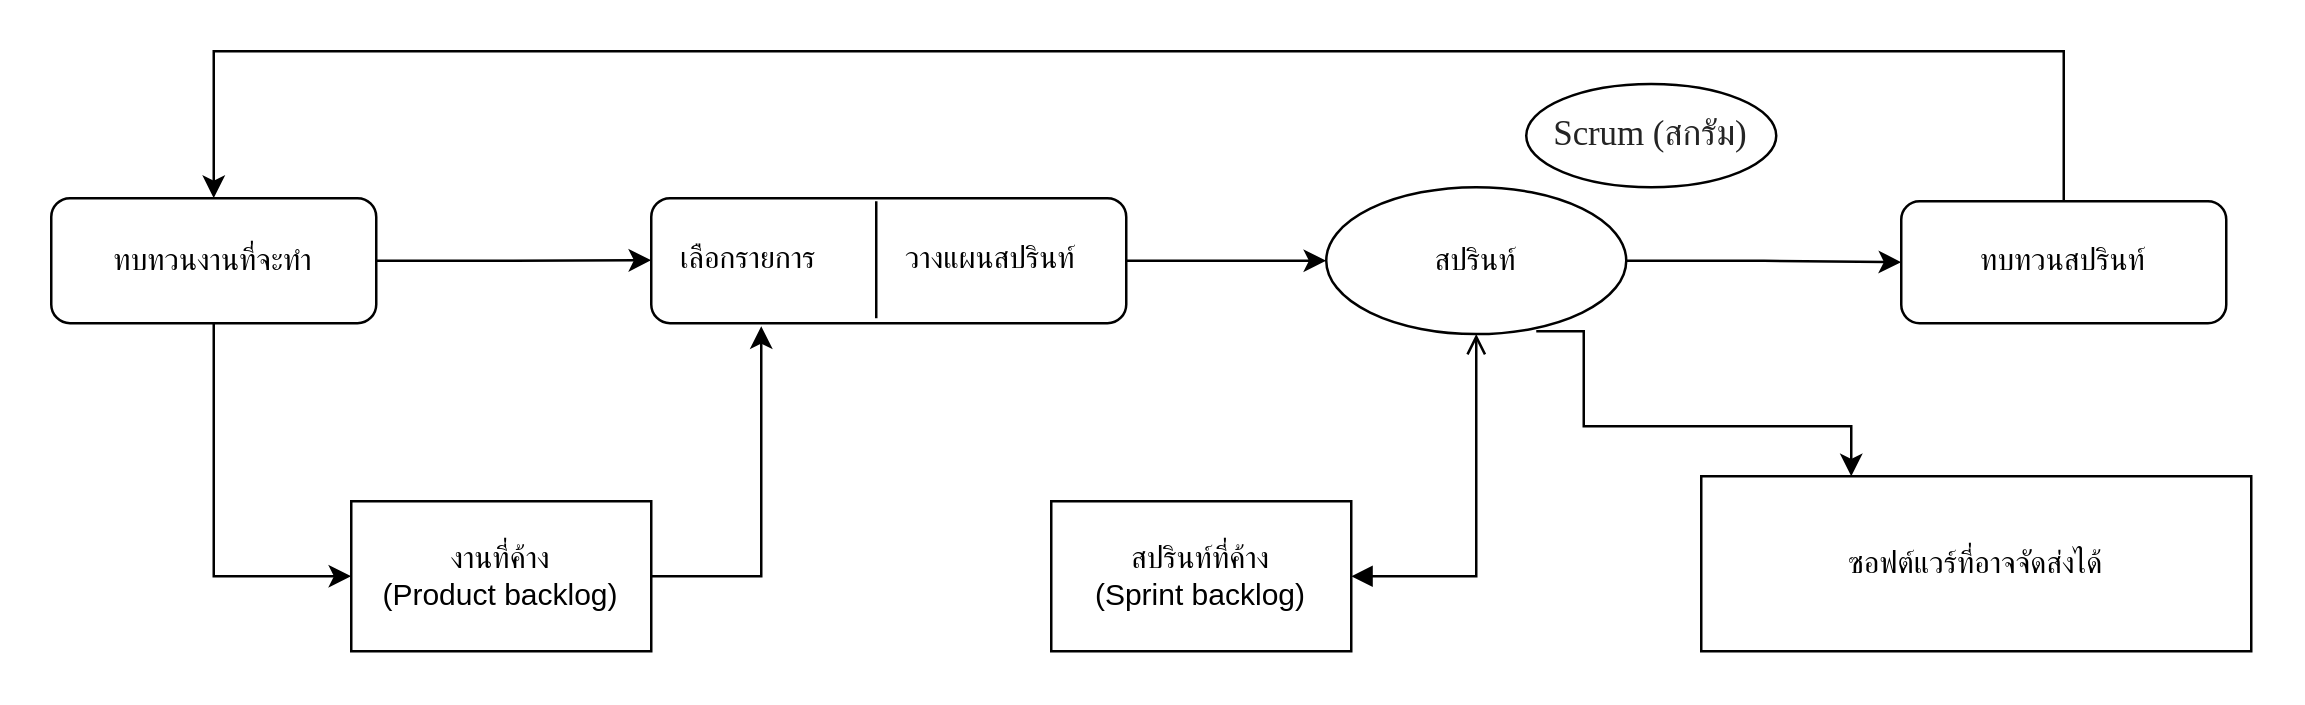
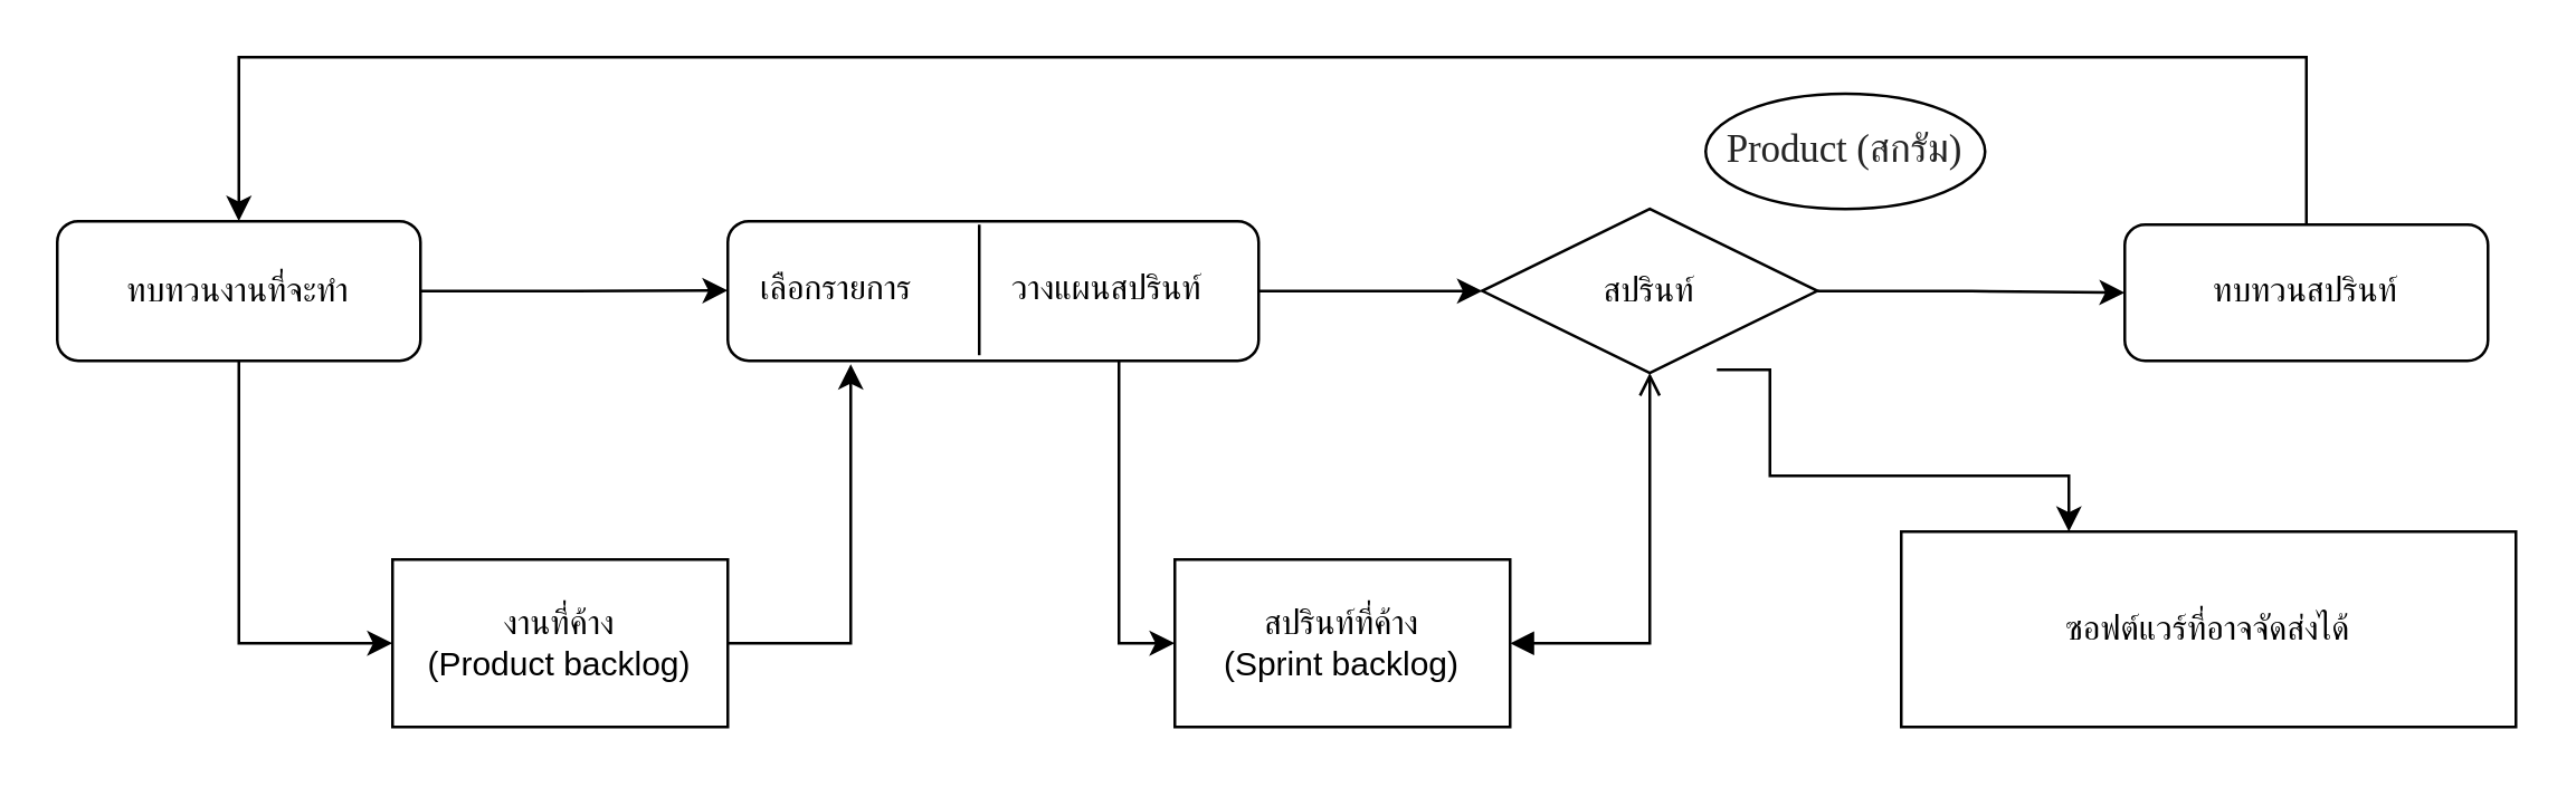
- <mxCell id="19" value="&lt;span style=&quot;color: rgb(36, 36, 36); font-family: source-serif-pro, Georgia, Cambria, &amp;quot;Times New Roman&amp;quot;, Times, serif; letter-spacing: -0.054px; text-align: start; background-color: rgb(255, 255, 255);&quot;&gt;&lt;font style=&quot;font-size: 14px;&quot;&gt;Scrum (สกรัม)&lt;/font&gt;&lt;/span&gt;" style="ellipse;whiteSpace=wrap;html=1;" vertex="1" parent="1"><mxGeometry x="610" y="33.13" width="100" height="41.25" as="geometry" /></mxCell>
+ <mxCell id="19" value="&lt;span style=&quot;color: rgb(36, 36, 36); font-family: source-serif-pro, Georgia, Cambria, &amp;quot;Times New Roman&amp;quot;, Times, serif; letter-spacing: -0.054px; text-align: start; background-color: rgb(255, 255, 255);&quot;&gt;&lt;font style=&quot;font-size: 14px;&quot;&gt;Product (สกรัม)&lt;/font&gt;&lt;/span&gt;" style="ellipse;whiteSpace=wrap;html=1;" vertex="1" parent="1"><mxGeometry x="610" y="33.13" width="100" height="41.25" as="geometry" /></mxCell>
- <mxCell id="18" value="สปรินท์" style="ellipse;whiteSpace=wrap;html=1;" vertex="1" parent="1"><mxGeometry x="530" y="74.38" width="120" height="58.75" as="geometry" /></mxCell>
+ <mxCell id="18" value="สปรินท์" style="rhombus;whiteSpace=wrap;html=1;" vertex="1" parent="1"><mxGeometry x="530" y="74.38" width="120" height="58.75" as="geometry" /></mxCell>
+ <mxCell id="8" style="edgeStyle=orthogonalEdgeStyle;rounded=0;orthogonalLoop=1;jettySize=auto;html=1;exitX=0.5;exitY=1;exitDx=0;exitDy=0;entryX=0;entryY=0.5;entryDx=0;entryDy=0;" edge="1" parent="1" source="9" target="14"><mxGeometry relative="1" as="geometry" /></mxCell>
